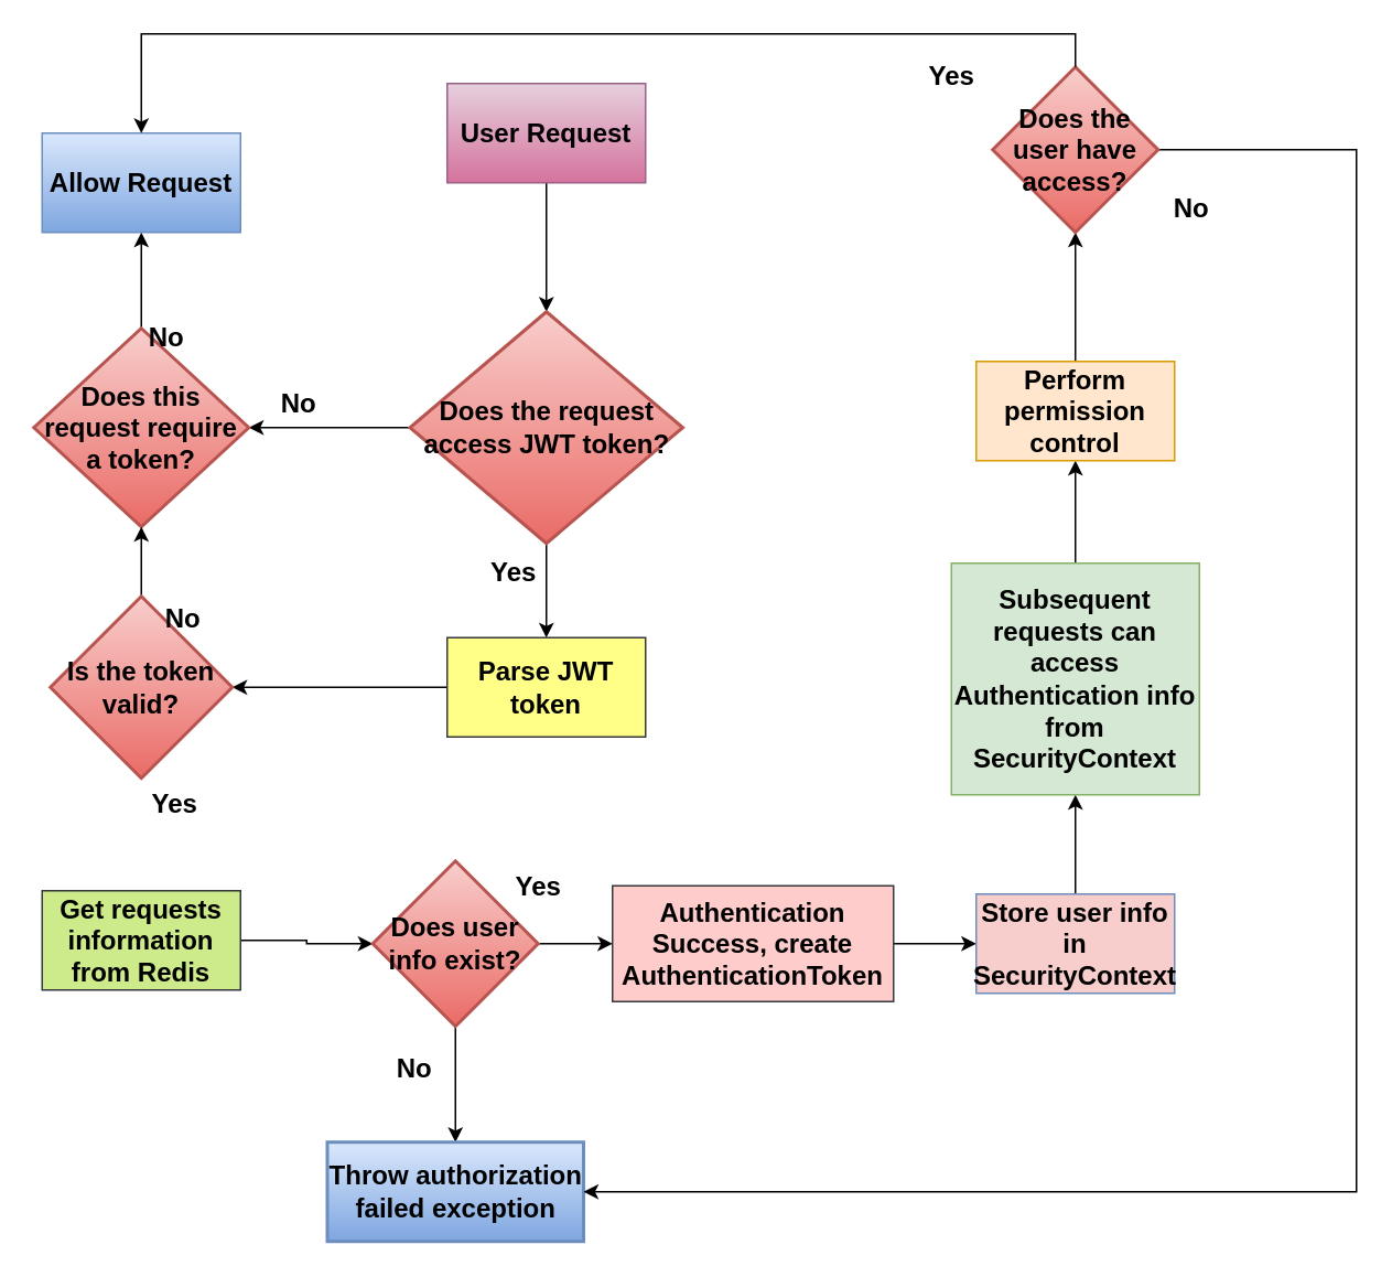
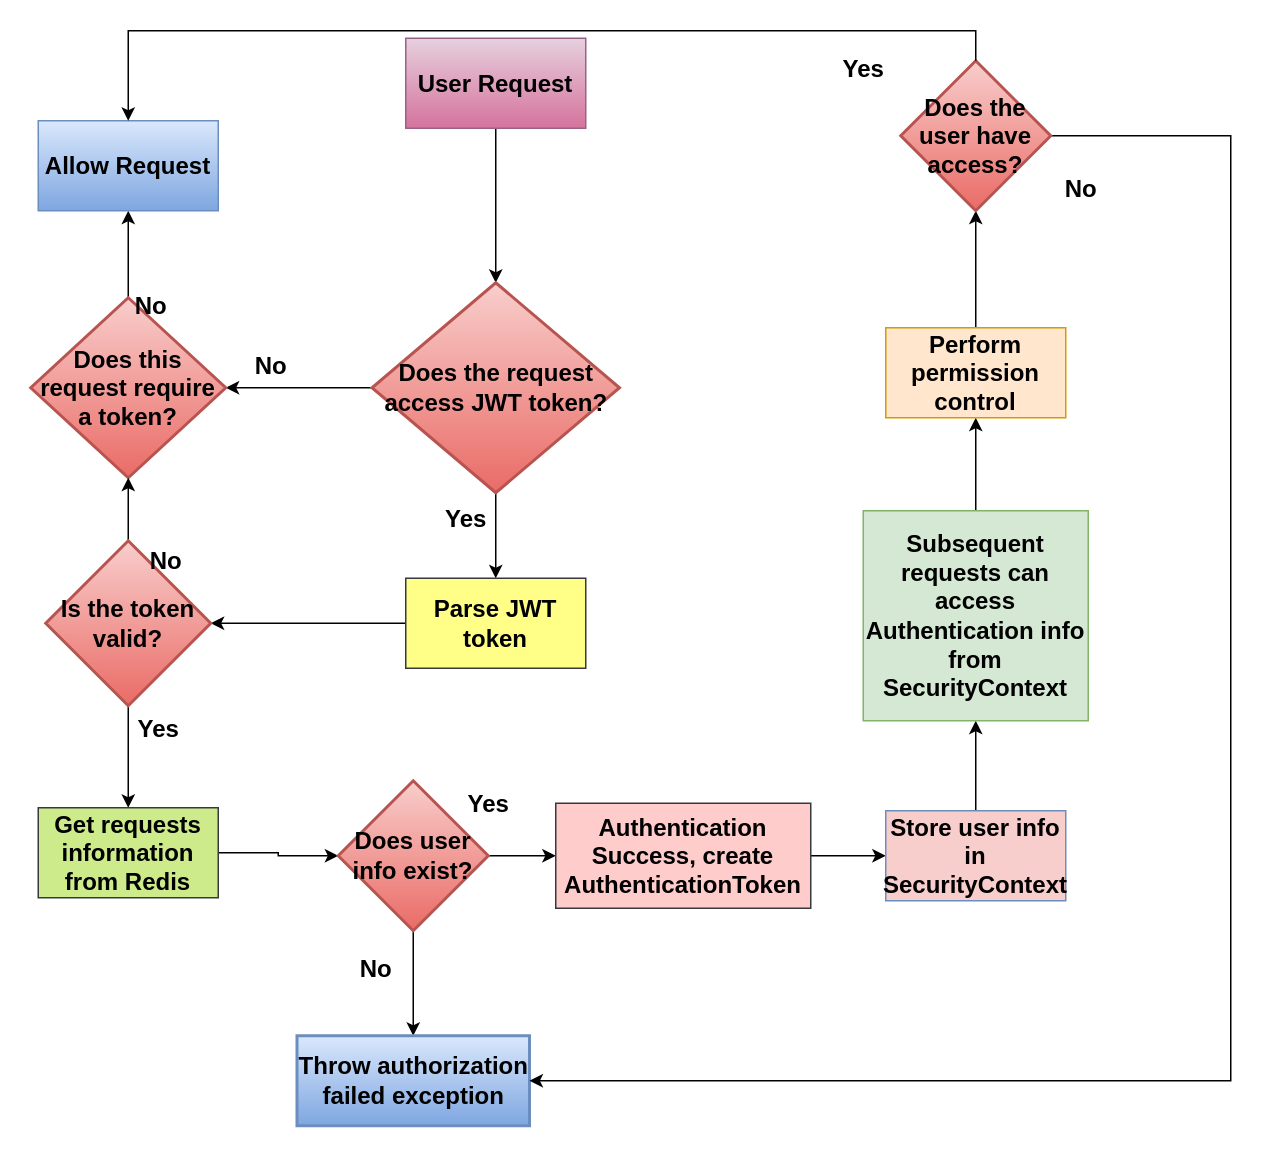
- <mxCell id="3" value="User Request" style="rounded=0;whiteSpace=wrap;html=1;fontSize=16;fontStyle=1;fillColor=#e6d0de;gradientColor=#d5739d;strokeColor=#996185;" vertex="1" parent="1"><mxGeometry x="270" y="50" width="120" height="60" as="geometry" /></mxCell>
+ <mxCell id="3" value="User Request" style="rounded=0;whiteSpace=wrap;html=1;fontSize=16;fontStyle=1;fillColor=#e6d0de;gradientColor=#d5739d;strokeColor=#996185;" vertex="1" parent="1"><mxGeometry x="270" y="25" width="120" height="60" as="geometry" /></mxCell>
+ <mxCell id="16" value="" style="edgeStyle=orthogonalEdgeStyle;rounded=0;orthogonalLoop=1;jettySize=auto;html=1;fontSize=16;fontStyle=1" edge="1" parent="1" source="17" target="20"><mxGeometry relative="1" as="geometry" /></mxCell>
